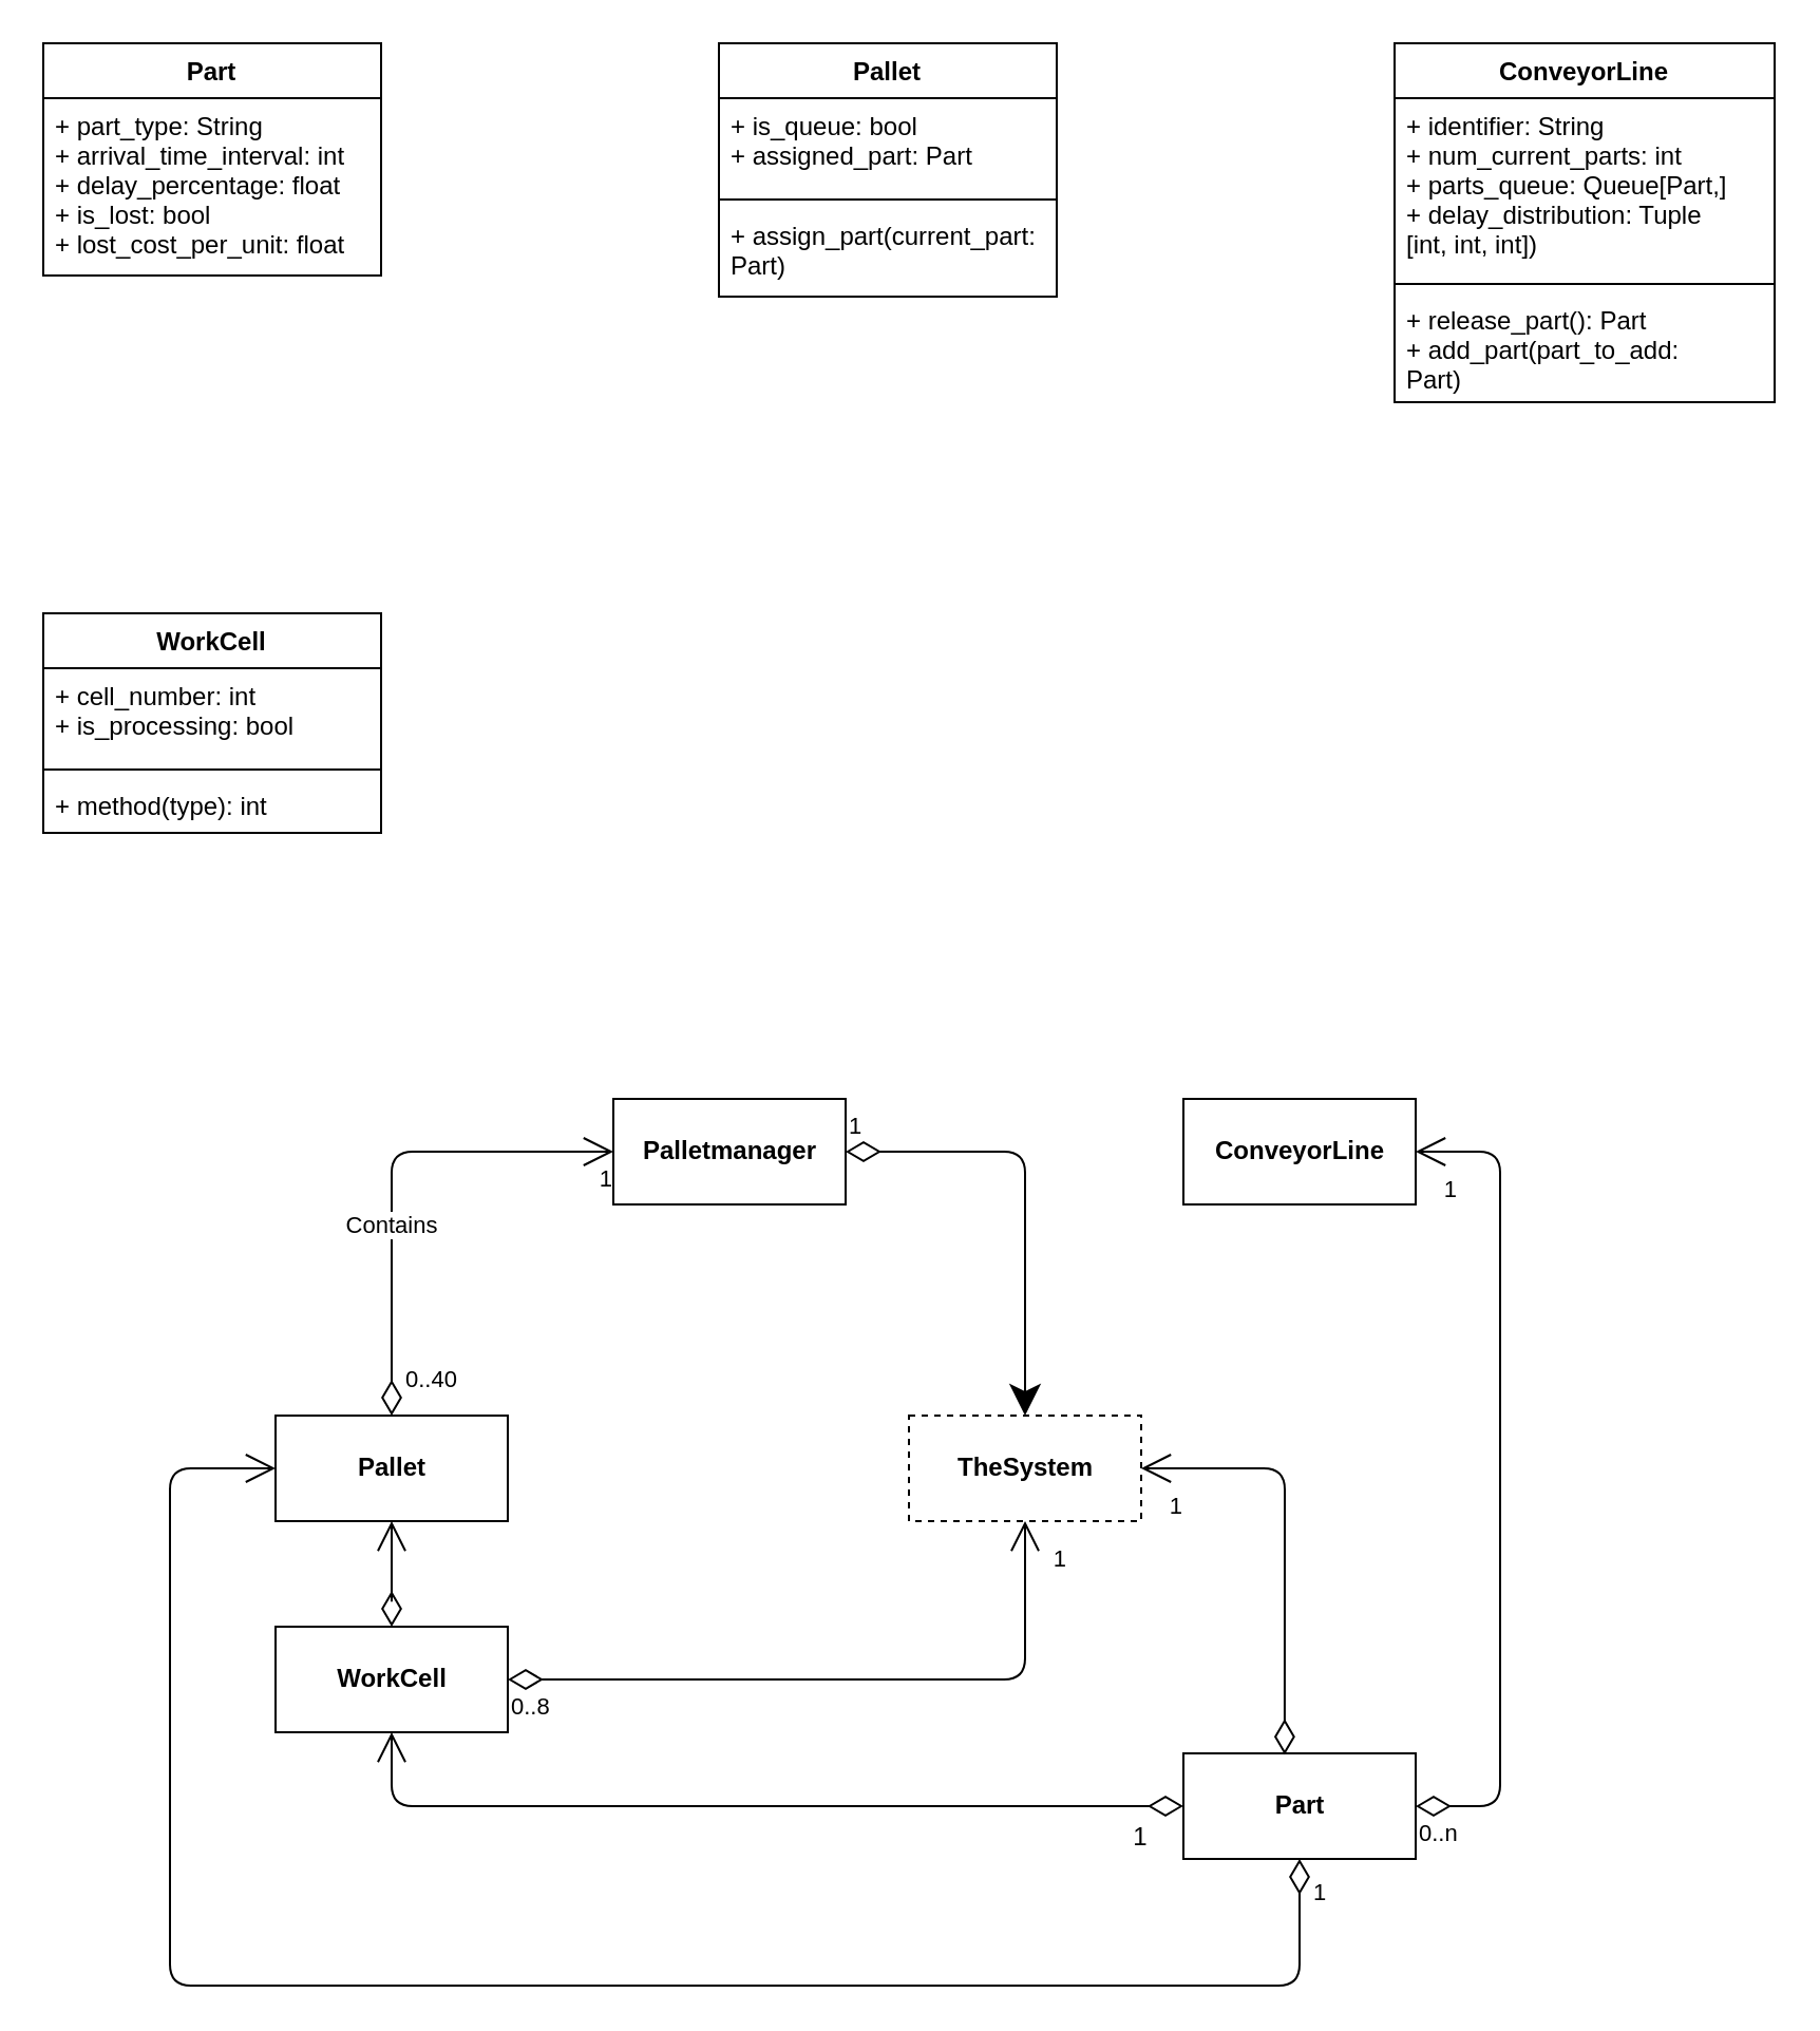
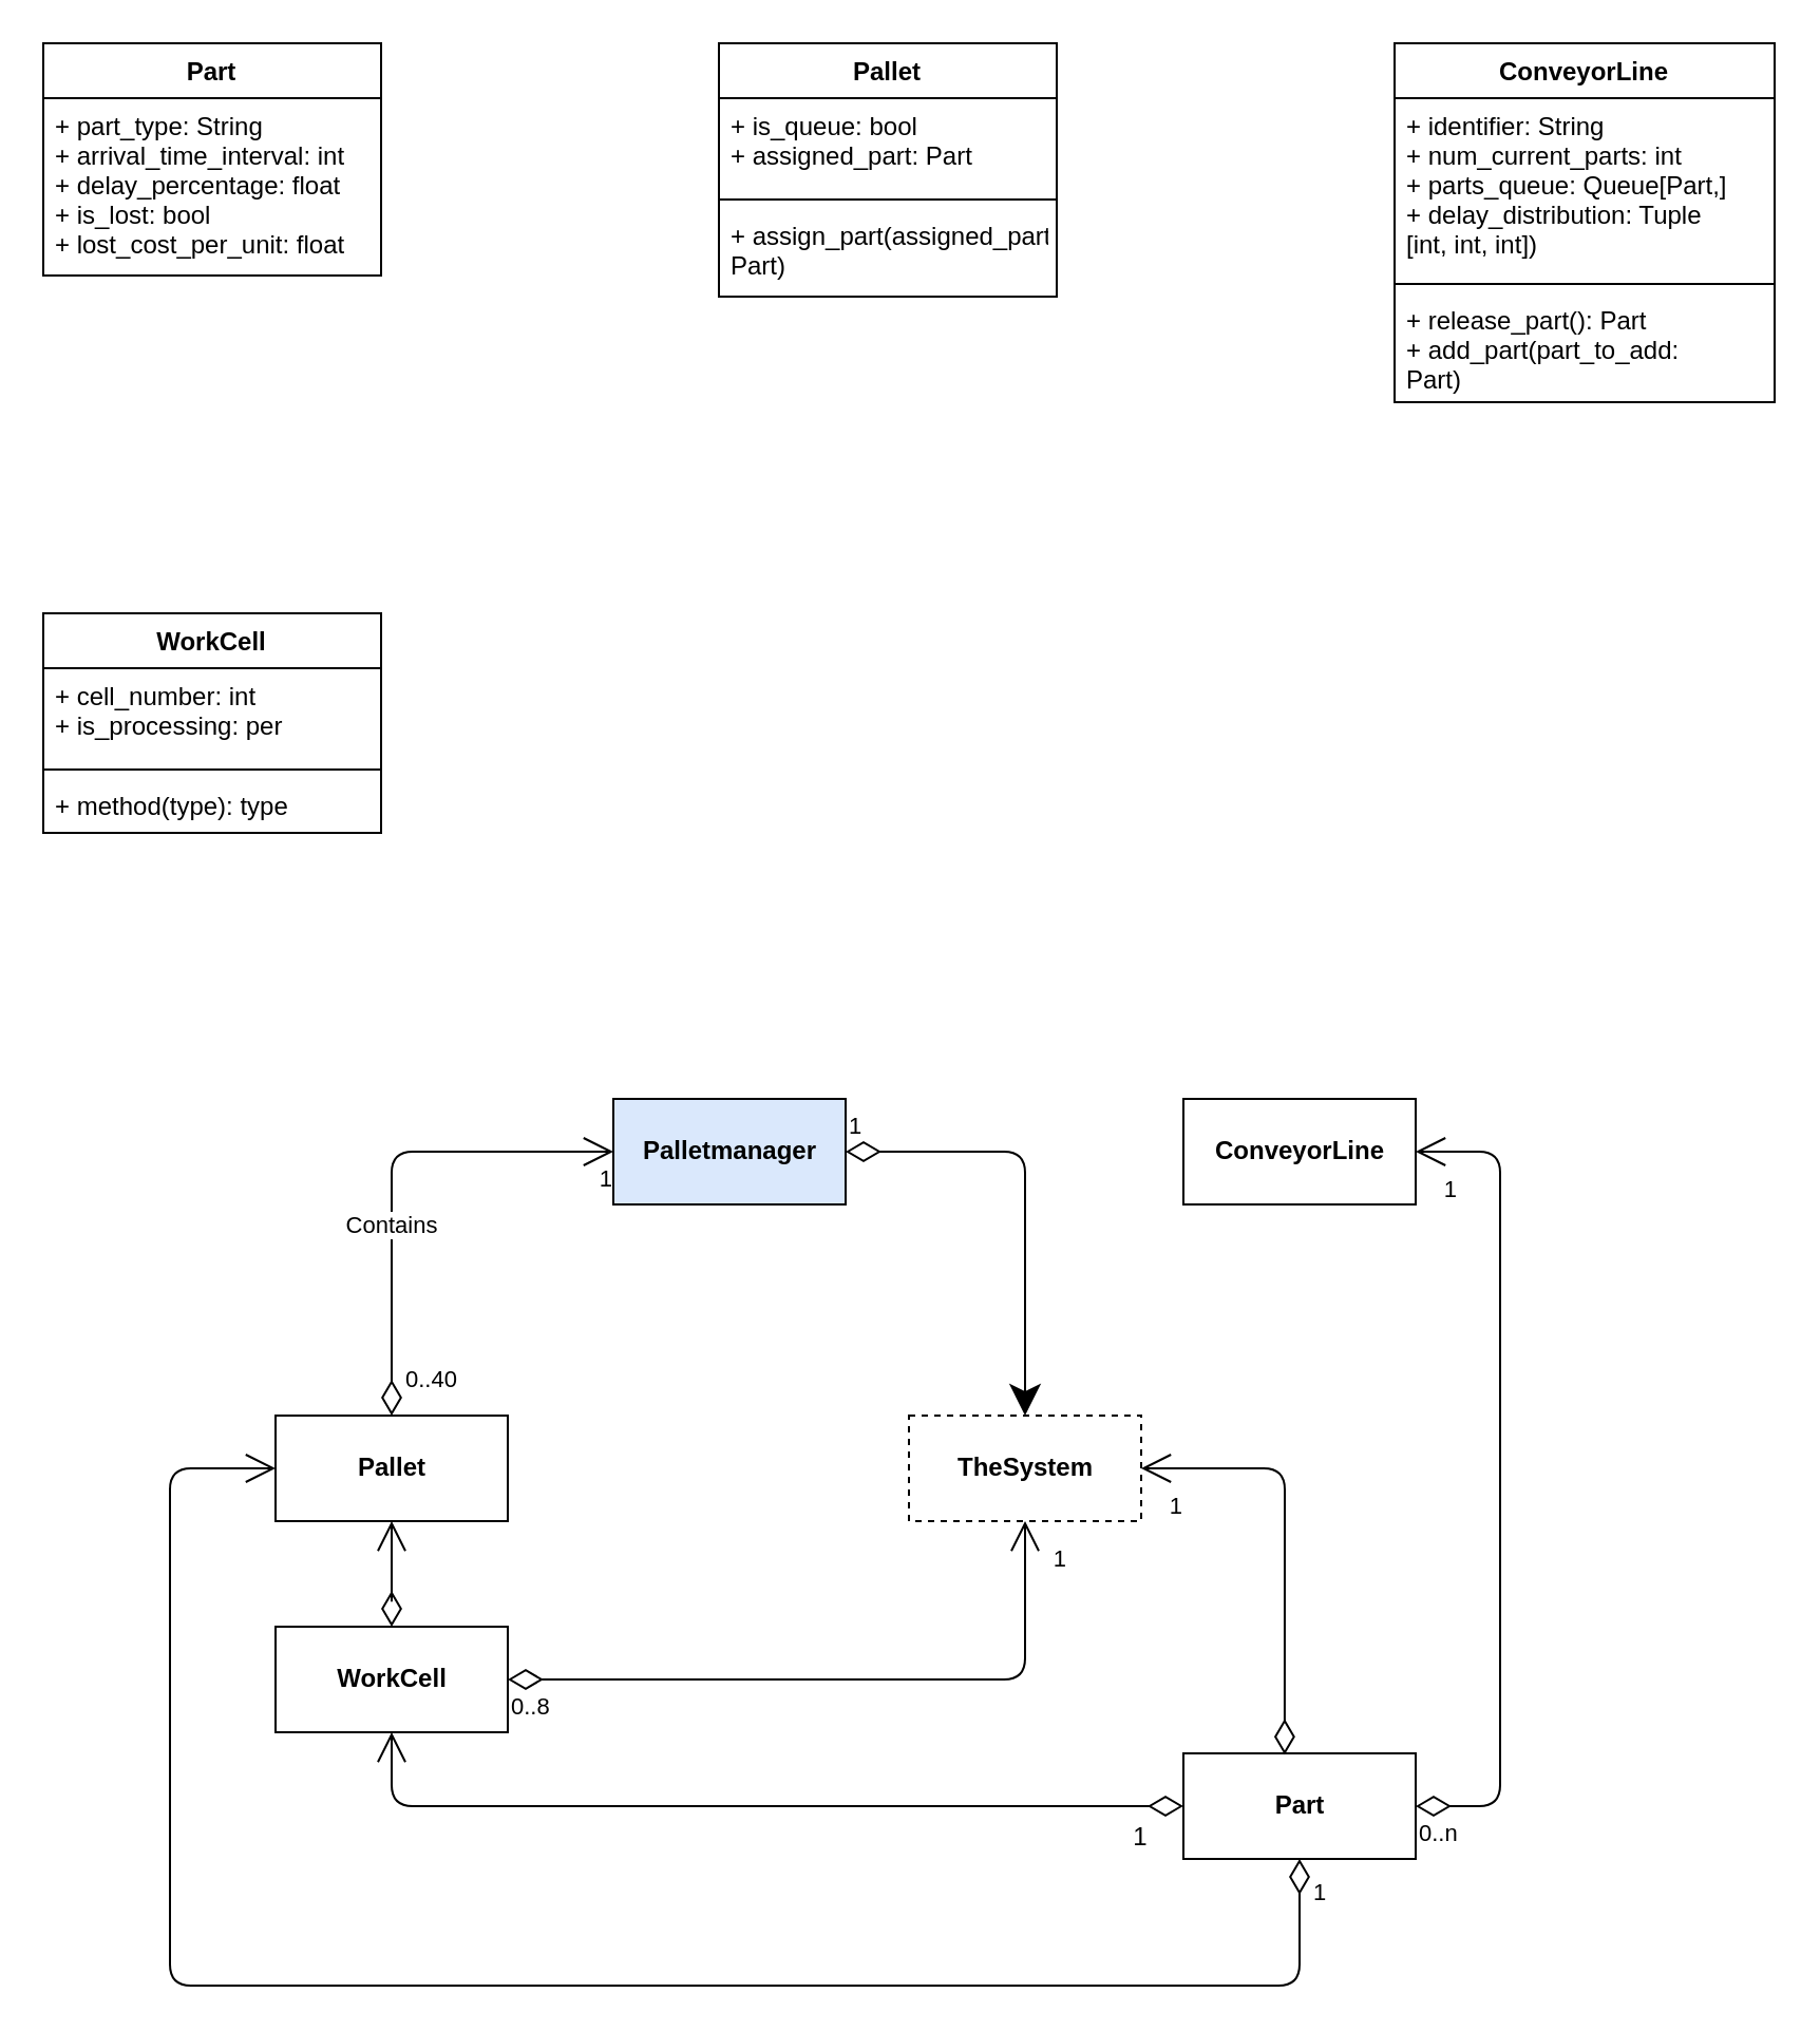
- <mxCell id="7" value="+ assign_part(current_part: &#10;Part)" style="text;strokeColor=none;fillColor=none;align=left;verticalAlign=top;spacingLeft=4;spacingRight=4;overflow=hidden;rotatable=0;points=[[0,0.5],[1,0.5]];portConstraint=eastwest;" vertex="1" parent="4"><mxGeometry y="78" width="160" height="42" as="geometry" /></mxCell>
+ <mxCell id="7" value="+ assign_part(assigned_part: &#10;Part)" style="text;strokeColor=none;fillColor=none;align=left;verticalAlign=top;spacingLeft=4;spacingRight=4;overflow=hidden;rotatable=0;points=[[0,0.5],[1,0.5]];portConstraint=eastwest;" vertex="1" parent="4"><mxGeometry y="78" width="160" height="42" as="geometry" /></mxCell>
- <mxCell id="13" value="+ cell_number: int&#10;+ is_processing: bool" style="text;strokeColor=none;fillColor=none;align=left;verticalAlign=top;spacingLeft=4;spacingRight=4;overflow=hidden;rotatable=0;points=[[0,0.5],[1,0.5]];portConstraint=eastwest;" vertex="1" parent="12"><mxGeometry y="26" width="160" height="44" as="geometry" /></mxCell>
+ <mxCell id="13" value="+ cell_number: int&#10;+ is_processing: per" style="text;strokeColor=none;fillColor=none;align=left;verticalAlign=top;spacingLeft=4;spacingRight=4;overflow=hidden;rotatable=0;points=[[0,0.5],[1,0.5]];portConstraint=eastwest;" vertex="1" parent="12"><mxGeometry y="26" width="160" height="44" as="geometry" /></mxCell>
- <mxCell id="15" value="+ method(type): int" style="text;strokeColor=none;fillColor=none;align=left;verticalAlign=top;spacingLeft=4;spacingRight=4;overflow=hidden;rotatable=0;points=[[0,0.5],[1,0.5]];portConstraint=eastwest;" vertex="1" parent="12"><mxGeometry y="78" width="160" height="26" as="geometry" /></mxCell>
+ <mxCell id="15" value="+ method(type): type" style="text;strokeColor=none;fillColor=none;align=left;verticalAlign=top;spacingLeft=4;spacingRight=4;overflow=hidden;rotatable=0;points=[[0,0.5],[1,0.5]];portConstraint=eastwest;" vertex="1" parent="12"><mxGeometry y="78" width="160" height="26" as="geometry" /></mxCell>
- <mxCell id="32" value="&lt;b&gt;Palletmanager&lt;/b&gt;" style="html=1;" vertex="1" parent="1"><mxGeometry x="290" y="520" width="110" height="50" as="geometry" /></mxCell>
+ <mxCell id="32" value="&lt;b&gt;Palletmanager&lt;/b&gt;" style="html=1;fillColor=#dae8fc;" vertex="1" parent="1"><mxGeometry x="290" y="520" width="110" height="50" as="geometry" /></mxCell>
